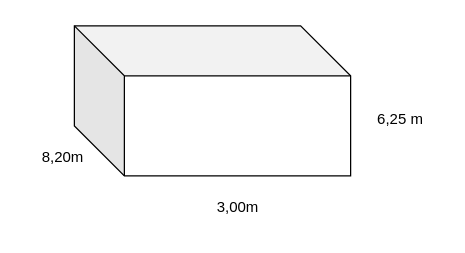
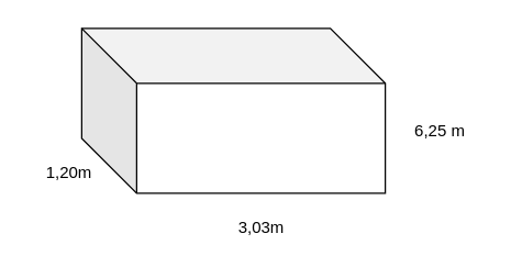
- <mxCell id="5" value="8,20m" style="text;html=1;strokeColor=none;fillColor=none;align=center;verticalAlign=middle;whiteSpace=wrap;rounded=0;" vertex="1" parent="1"><mxGeometry x="20" y="110" width="60" height="30" as="geometry" /></mxCell>
+ <mxCell id="5" value="1,20m" style="text;html=1;strokeColor=none;fillColor=none;align=center;verticalAlign=middle;whiteSpace=wrap;rounded=0;" vertex="1" parent="1"><mxGeometry x="20" y="110" width="60" height="30" as="geometry" /></mxCell>
- <mxCell id="4" value="3,00m" style="text;html=1;strokeColor=none;fillColor=none;align=center;verticalAlign=middle;whiteSpace=wrap;rounded=0;" vertex="1" parent="1"><mxGeometry x="160" y="150" width="60" height="30" as="geometry" /></mxCell>
+ <mxCell id="4" value="3,03m" style="text;html=1;strokeColor=none;fillColor=none;align=center;verticalAlign=middle;whiteSpace=wrap;rounded=0;" vertex="1" parent="1"><mxGeometry x="160" y="150" width="60" height="30" as="geometry" /></mxCell>
